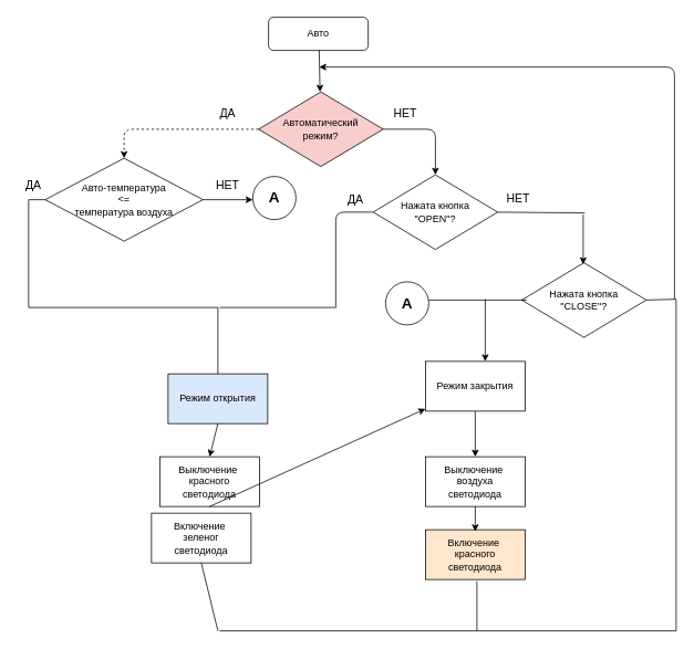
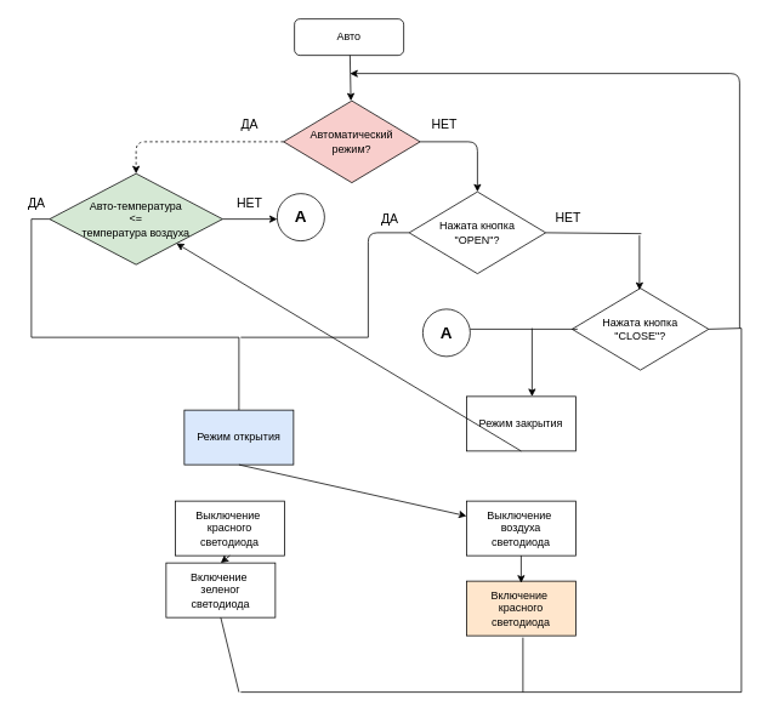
- <mxCell id="5" value="Авто-температура &lt;br&gt;&amp;lt;= &lt;br&gt;температура воздуха" style="rhombus;whiteSpace=wrap;html=1;" vertex="1" parent="1"><mxGeometry x="54" y="190" width="190" height="100" as="geometry" /></mxCell>
+ <mxCell id="5" value="Авто-температура &lt;br&gt;&amp;lt;= &lt;br&gt;температура воздуха" style="rhombus;whiteSpace=wrap;html=1;fillColor=#d5e8d4;" vertex="1" parent="1"><mxGeometry x="54" y="190" width="190" height="100" as="geometry" /></mxCell>
- <mxCell id="30" value="" style="endArrow=classic;html=1;entryX=0.5;entryY=0;entryDx=0;entryDy=0;exitX=0.5;exitY=1;exitDx=0;exitDy=0;" edge="1" parent="1" source="9" target="11"><mxGeometry width="50" height="50" relative="1" as="geometry"><mxPoint x="364" y="530" as="sourcePoint" /><mxPoint x="272" y="560" as="targetPoint" /></mxGeometry></mxCell>
+ <mxCell id="30" value="" style="endArrow=classic;html=1;exitX=0.5;exitY=1;exitDx=0;exitDy=0;" edge="1" parent="1" source="9" target="5"><mxGeometry width="50" height="50" relative="1" as="geometry"><mxPoint x="364" y="530" as="sourcePoint" /><mxPoint x="272" y="560" as="targetPoint" /></mxGeometry></mxCell>
- <mxCell id="29" value="" style="endArrow=classic;html=1;exitX=0.5;exitY=1;exitDx=0;exitDy=0;entryX=0.5;entryY=0;entryDx=0;entryDy=0;" edge="1" parent="1" source="8" target="10"><mxGeometry width="50" height="50" relative="1" as="geometry"><mxPoint x="554" y="370" as="sourcePoint" /><mxPoint x="604" y="320" as="targetPoint" /></mxGeometry></mxCell>
+ <mxCell id="29" value="" style="endArrow=classic;html=1;exitX=0.5;exitY=1;exitDx=0;exitDy=0;" edge="1" parent="1" source="8" target="11"><mxGeometry width="50" height="50" relative="1" as="geometry"><mxPoint x="554" y="370" as="sourcePoint" /><mxPoint x="604" y="320" as="targetPoint" /></mxGeometry></mxCell>
- <mxCell id="31" value="" style="endArrow=classic;html=1;exitX=0.5;exitY=1;exitDx=0;exitDy=0;" edge="1" parent="1" source="10" target="9"><mxGeometry width="50" height="50" relative="1" as="geometry"><mxPoint x="554" y="370" as="sourcePoint" /><mxPoint x="604" y="320" as="targetPoint" /></mxGeometry></mxCell>
+ <mxCell id="31" value="" style="endArrow=classic;html=1;exitX=0.5;exitY=1;exitDx=0;exitDy=0;entryX=0.5;entryY=0;entryDx=0;entryDy=0;" edge="1" parent="1" source="10" target="12"><mxGeometry width="50" height="50" relative="1" as="geometry"><mxPoint x="554" y="370" as="sourcePoint" /><mxPoint x="604" y="320" as="targetPoint" /></mxGeometry></mxCell>
